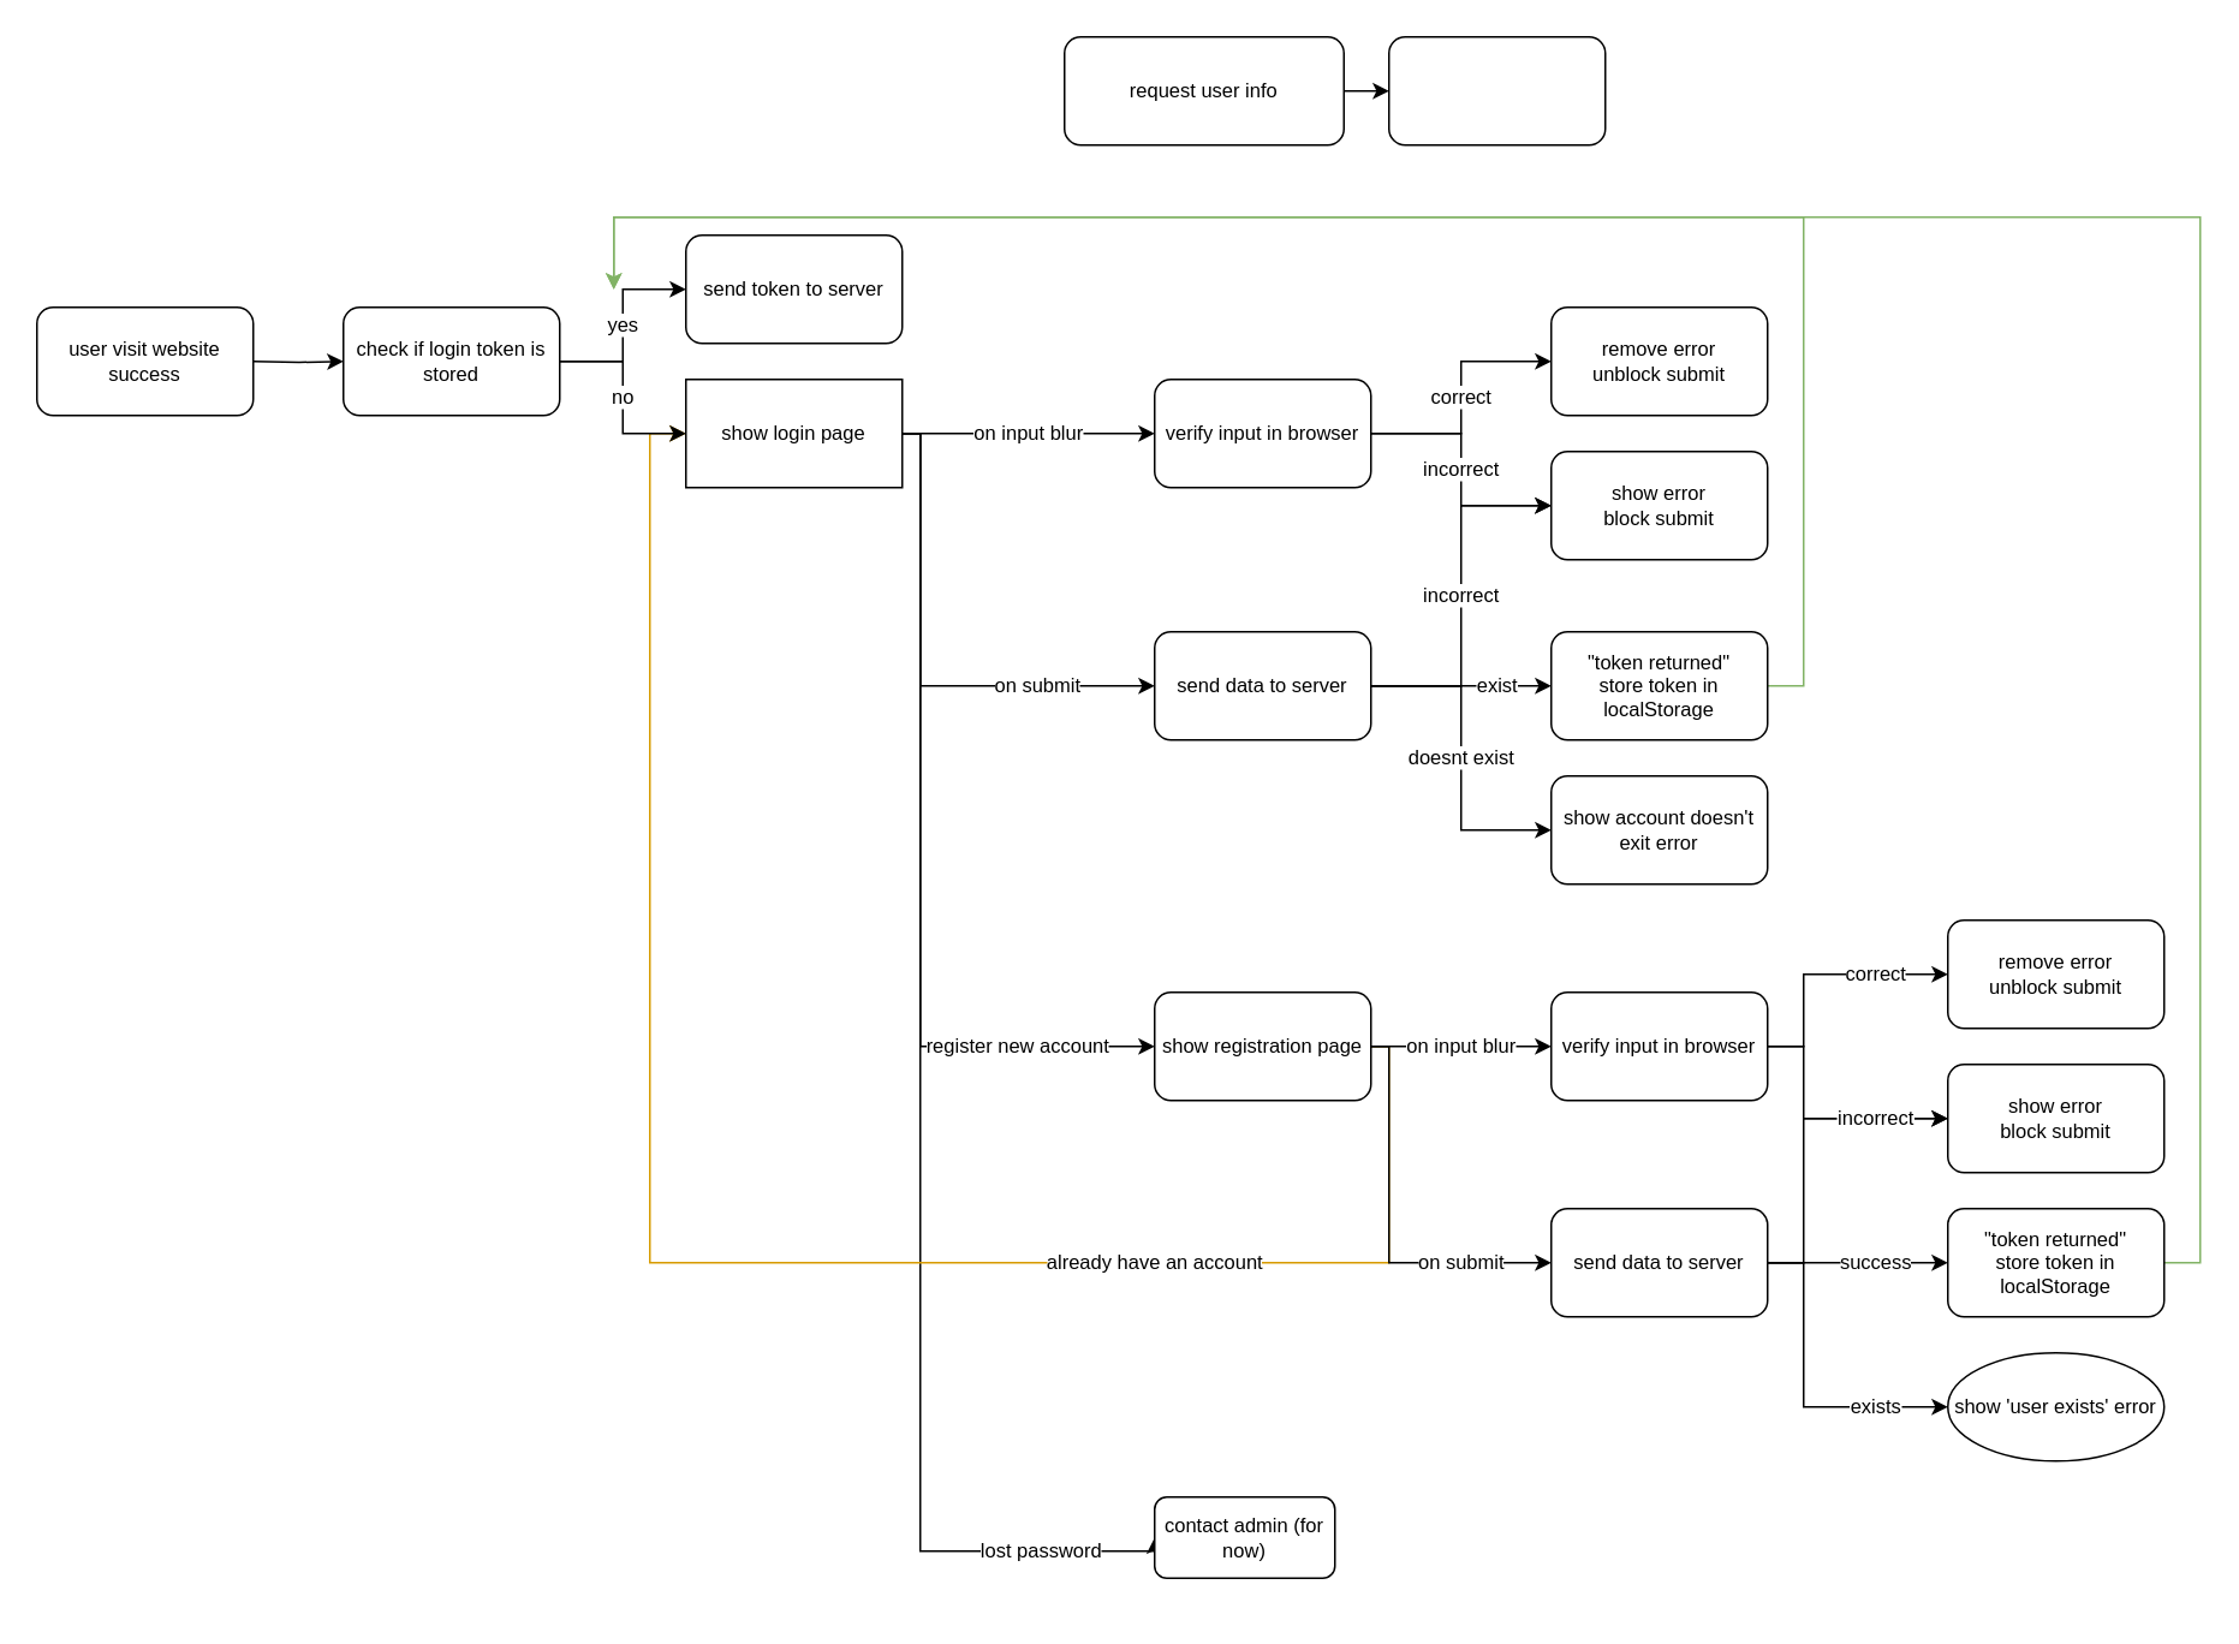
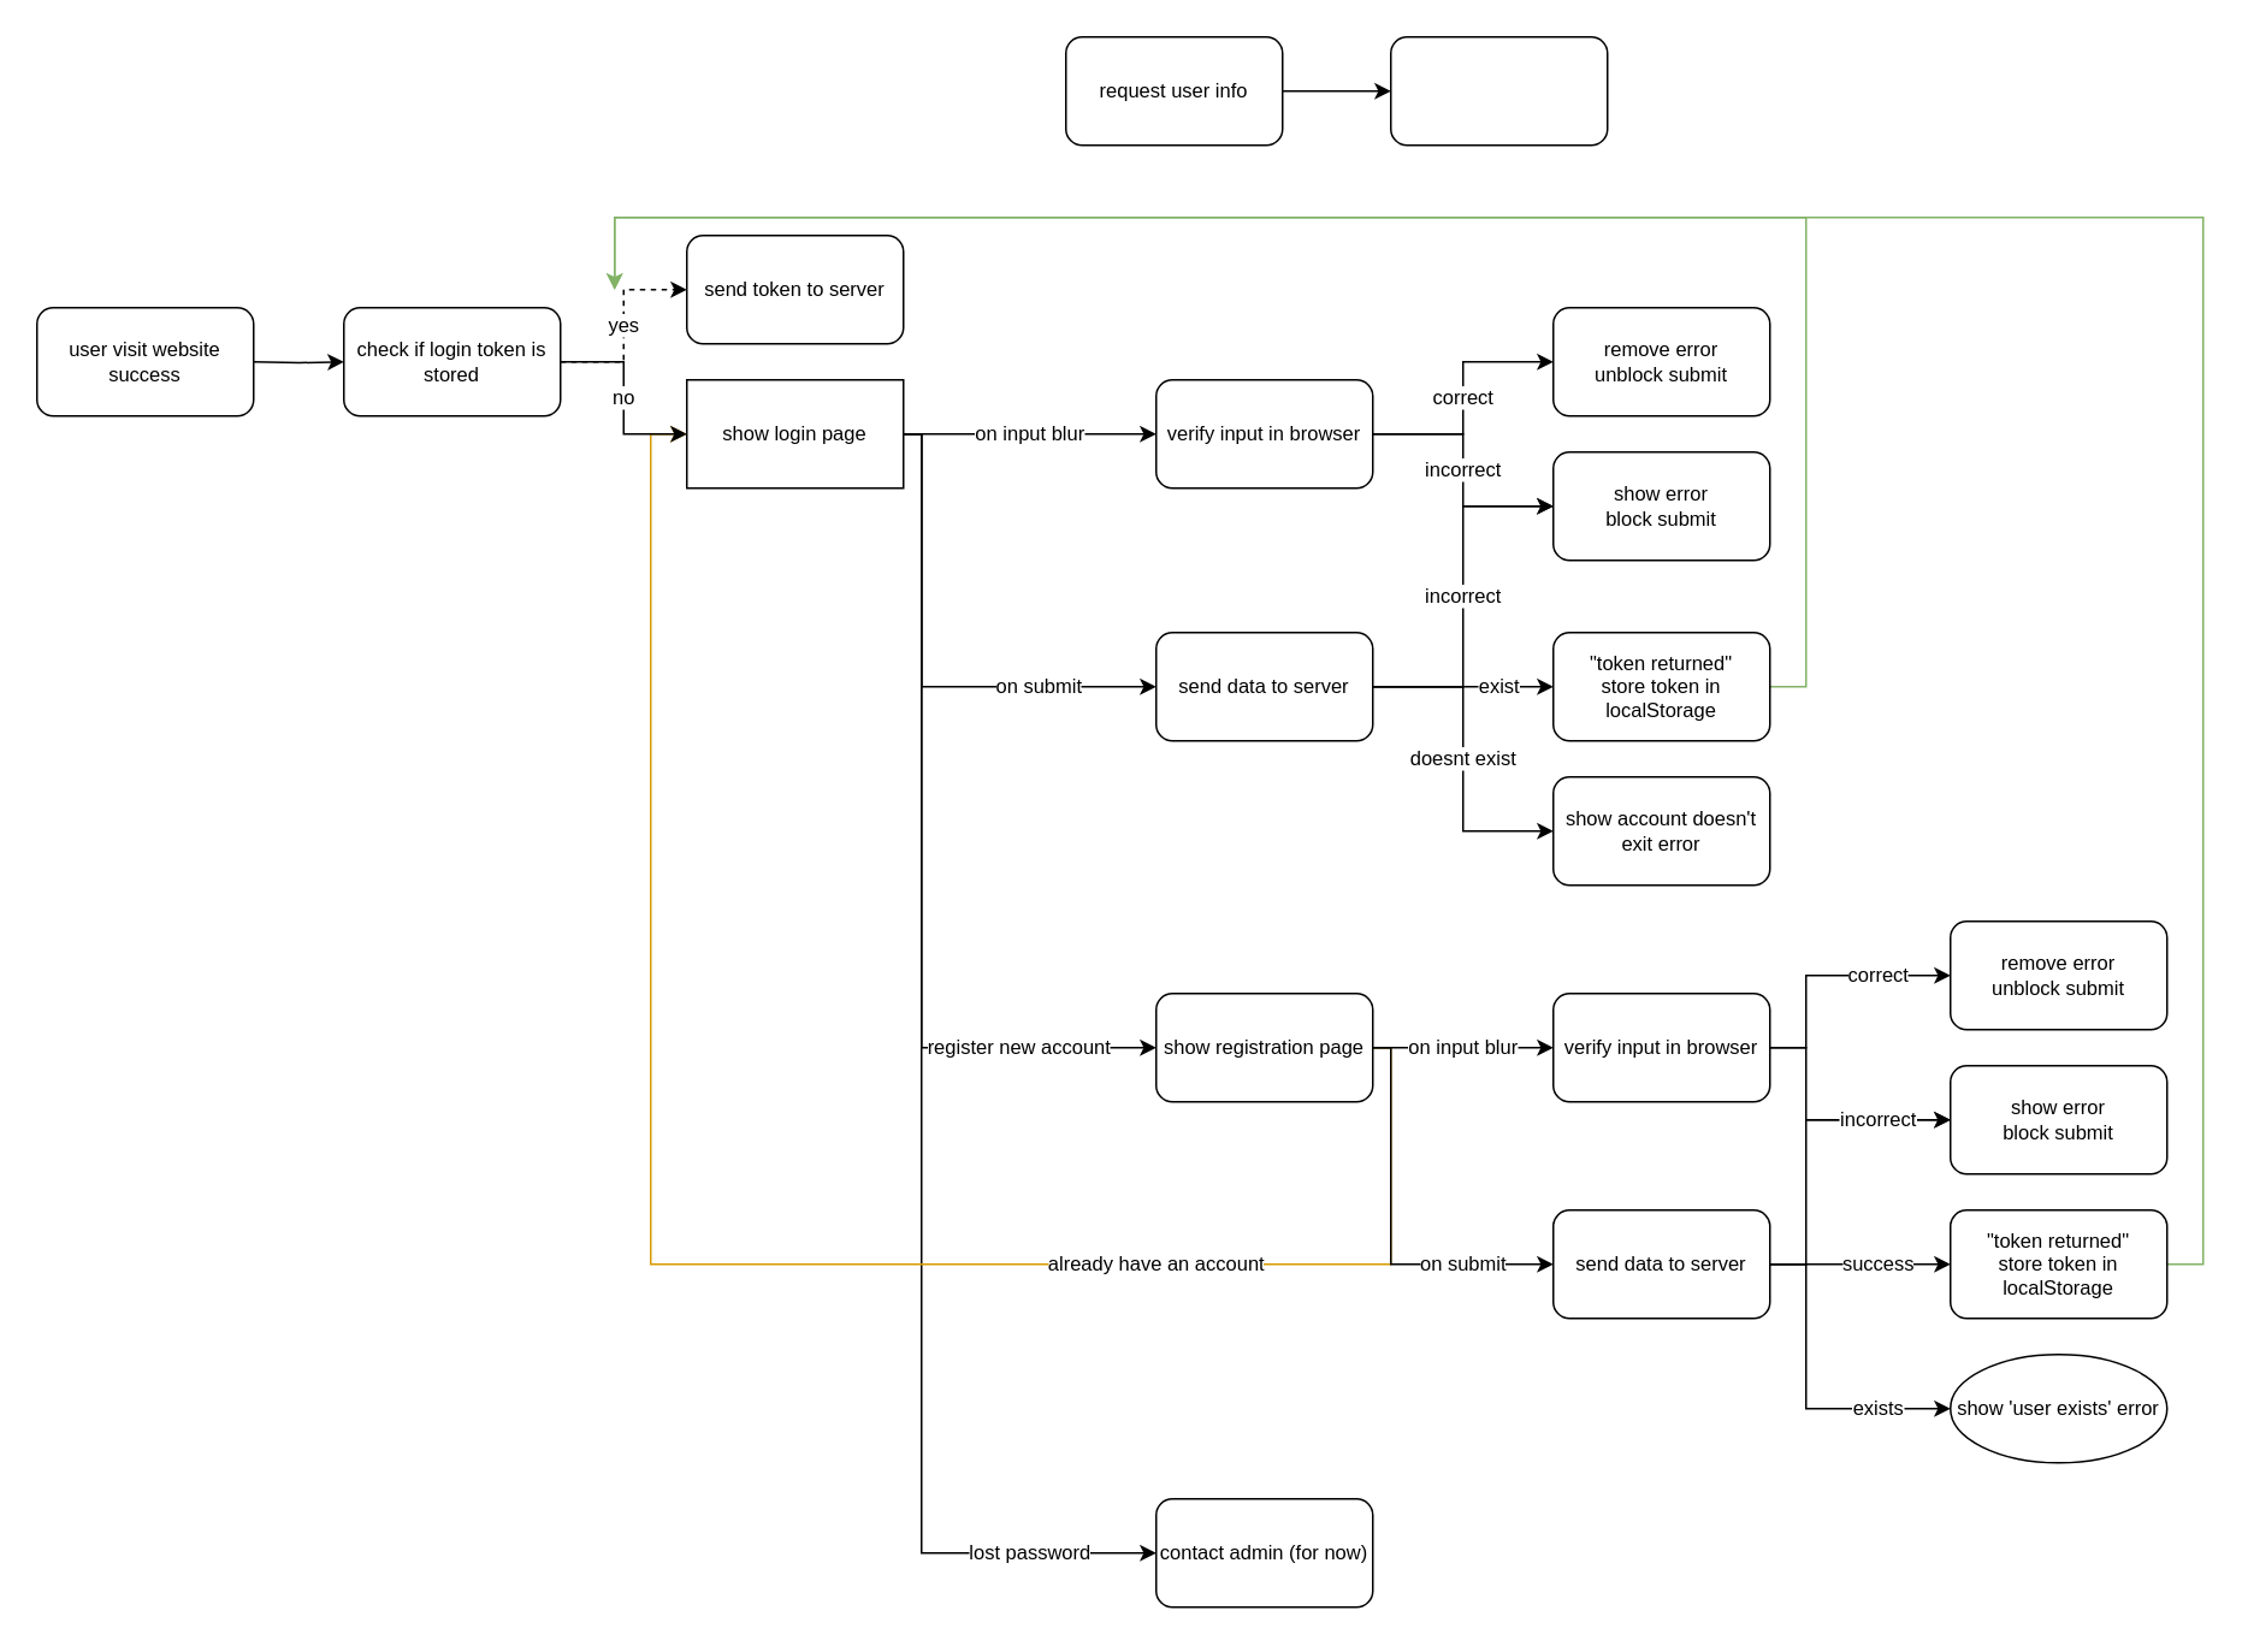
- <mxCell id="28" value="request user info" style="rounded=1;whiteSpace=wrap;html=1;fontSize=11;fontColor=#000000;" vertex="1" parent="1"><mxGeometry x="590" y="20" width="155" height="60" as="geometry" /></mxCell>
+ <mxCell id="28" value="request user info" style="rounded=1;whiteSpace=wrap;html=1;fontSize=11;fontColor=#000000;" vertex="1" parent="1"><mxGeometry x="590" y="20" width="120" height="60" as="geometry" /></mxCell>
- <mxCell id="7" value="yes" style="edgeStyle=orthogonalEdgeStyle;rounded=0;orthogonalLoop=1;jettySize=auto;html=1;entryX=0;entryY=0.5;entryDx=0;entryDy=0;fontSize=11;" edge="1" parent="1" source="9" target="11"><mxGeometry relative="1" as="geometry" /></mxCell>
+ <mxCell id="7" value="yes" style="edgeStyle=orthogonalEdgeStyle;rounded=0;orthogonalLoop=1;jettySize=auto;html=1;entryX=0;entryY=0.5;entryDx=0;entryDy=0;fontSize=11;dashed=1;" edge="1" parent="1" source="9" target="11"><mxGeometry relative="1" as="geometry" /></mxCell>
- <mxCell id="43" value="contact admin (for now)" style="rounded=1;whiteSpace=wrap;html=1;fontSize=11;fontColor=#000000;" vertex="1" parent="1"><mxGeometry x="640" y="830" width="100" height="45" as="geometry" /></mxCell>
+ <mxCell id="43" value="contact admin (for now)" style="rounded=1;whiteSpace=wrap;html=1;fontSize=11;fontColor=#000000;" vertex="1" parent="1"><mxGeometry x="640" y="830" width="120" height="60" as="geometry" /></mxCell>
